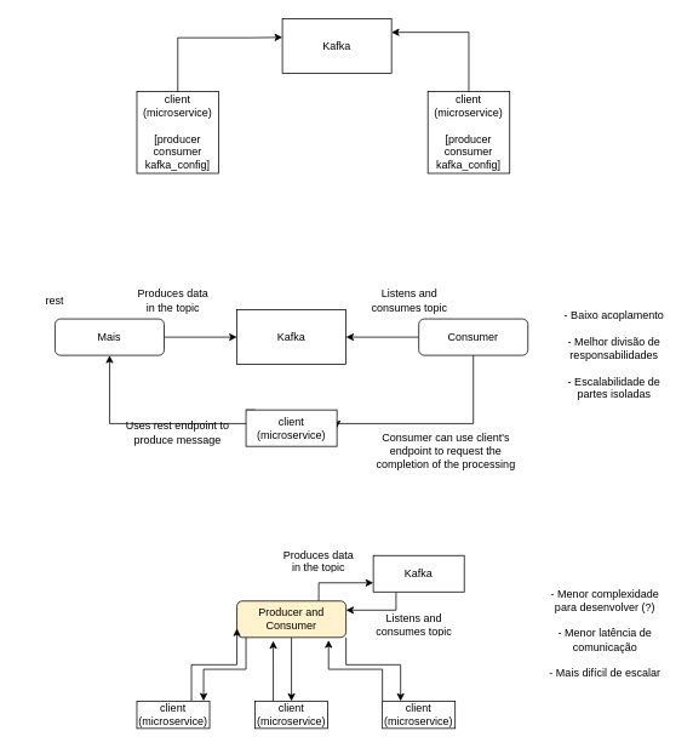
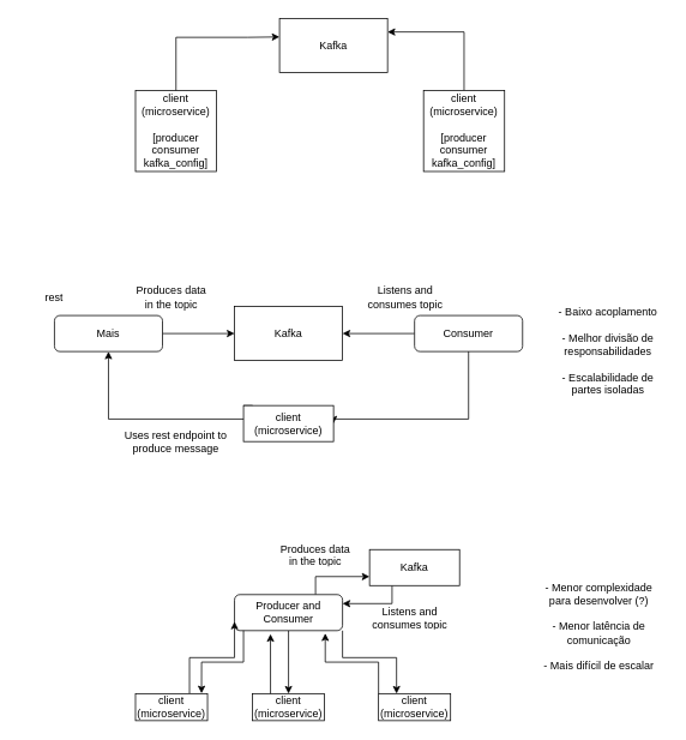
- <mxCell id="13" value="Uses rest endpoint to produce message" style="text;html=1;strokeColor=none;fillColor=none;align=center;verticalAlign=middle;whiteSpace=wrap;overflow=hidden;" parent="1" vertex="1"><mxGeometry x="130" y="455" width="130" height="40" as="geometry" /></mxCell>
+ <mxCell id="13" value="Uses rest endpoint to produce message" style="text;html=1;strokeColor=none;fillColor=none;align=center;verticalAlign=middle;whiteSpace=wrap;overflow=hidden;" parent="1" vertex="1"><mxGeometry x="130" y="470" width="130" height="40" as="geometry" /></mxCell>
- <mxCell id="14" value="Consumer can use client's endpoint to request the completion of the processing" style="text;html=1;strokeColor=none;fillColor=none;align=center;verticalAlign=middle;whiteSpace=wrap;overflow=hidden;" parent="1" vertex="1"><mxGeometry x="400" y="470" width="180" height="50" as="geometry" /></mxCell>
- <mxCell id="18" value="Producer and Consumer" style="rounded=1;whiteSpace=wrap;html=1;fontSize=12;glass=0;strokeWidth=1;shadow=0;fillColor=#fff2cc;" parent="1" vertex="1"><mxGeometry x="260" y="660" width="120" height="40" as="geometry" /></mxCell>
+ <mxCell id="18" value="Producer and Consumer" style="rounded=1;whiteSpace=wrap;html=1;fontSize=12;glass=0;strokeWidth=1;shadow=0;" parent="1" vertex="1"><mxGeometry x="260" y="660" width="120" height="40" as="geometry" /></mxCell>
